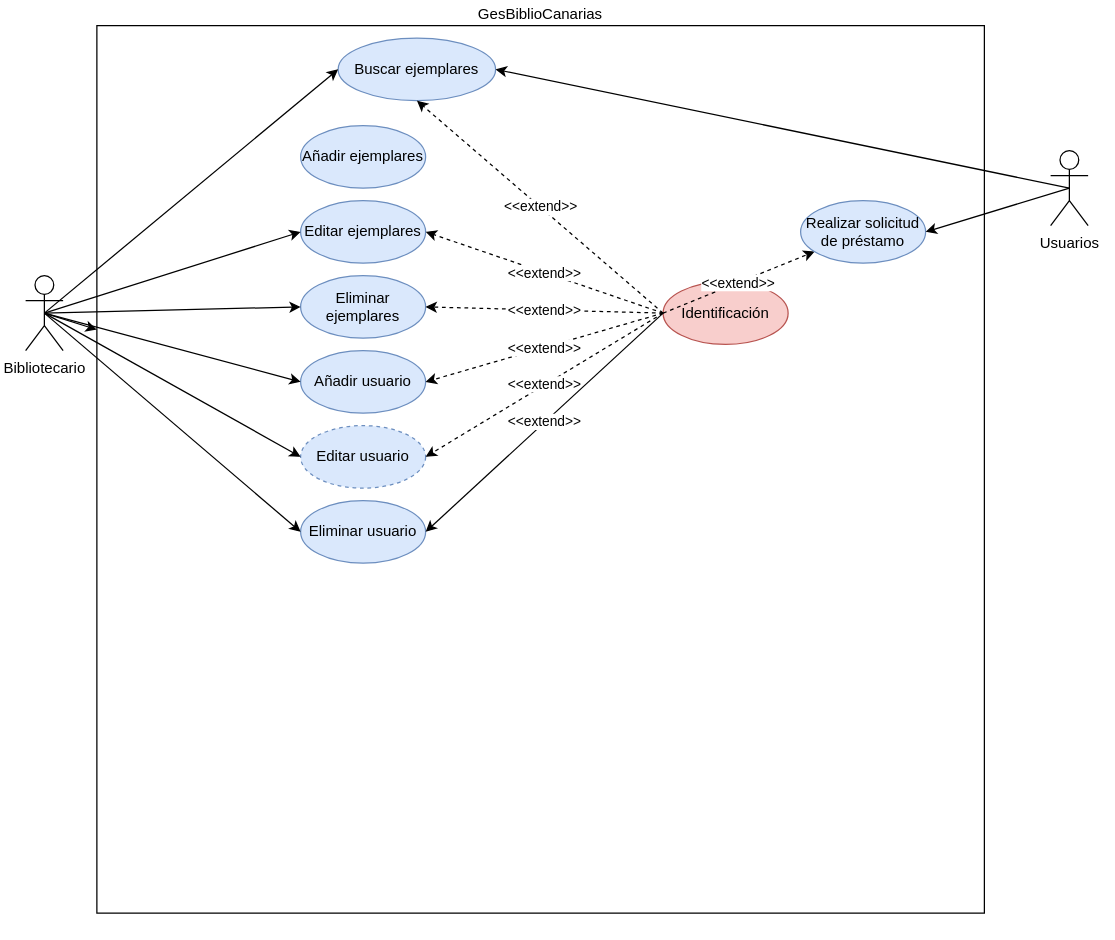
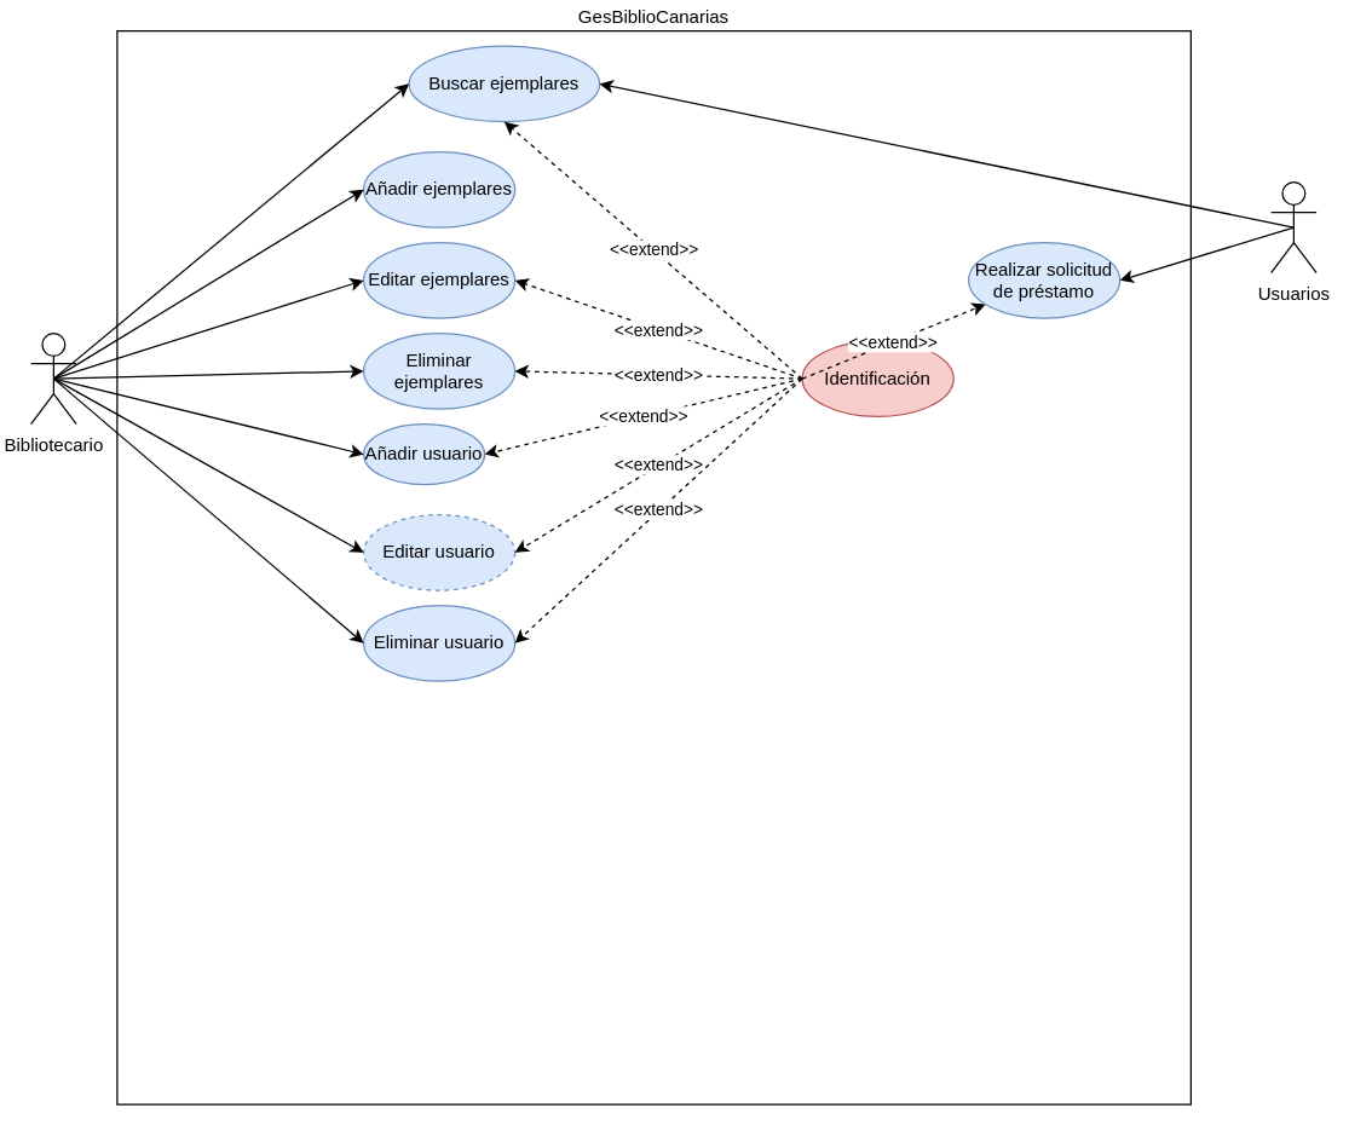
- <mxCell id="10" value="" style="endArrow=classic;html=1;rounded=0;exitX=0.5;exitY=0.5;exitDx=0;exitDy=0;exitPerimeter=0;" parent="1" source="3" target="2" edge="1"><mxGeometry width="50" height="50" relative="1" as="geometry"><mxPoint x="45" y="140" as="sourcePoint" /><mxPoint x="250" y="70" as="targetPoint" /></mxGeometry></mxCell>
+ <mxCell id="10" value="" style="endArrow=classic;html=1;rounded=0;exitX=0.5;exitY=0.5;exitDx=0;exitDy=0;exitPerimeter=0;entryX=0;entryY=0.5;entryDx=0;entryDy=0;" parent="1" source="3" target="5" edge="1"><mxGeometry width="50" height="50" relative="1" as="geometry"><mxPoint x="45" y="140" as="sourcePoint" /><mxPoint x="250" y="70" as="targetPoint" /></mxGeometry></mxCell>
- <mxCell id="23" value="&amp;lt;&amp;lt;extend&amp;gt;&amp;gt;" style="endArrow=classic;html=1;rounded=0;entryX=1;entryY=0.5;entryDx=0;entryDy=0;exitX=0;exitY=0.5;exitDx=0;exitDy=0;dashed=0;" parent="1" source="13" target="16" edge="1"><mxGeometry width="50" height="50" relative="1" as="geometry"><mxPoint x="520" y="255" as="sourcePoint" /><mxPoint x="350" y="375" as="targetPoint" /></mxGeometry></mxCell>
+ <mxCell id="23" value="&amp;lt;&amp;lt;extend&amp;gt;&amp;gt;" style="endArrow=classic;html=1;rounded=0;entryX=1;entryY=0.5;entryDx=0;entryDy=0;exitX=0;exitY=0.5;exitDx=0;exitDy=0;dashed=1;" parent="1" source="13" target="16" edge="1"><mxGeometry width="50" height="50" relative="1" as="geometry"><mxPoint x="520" y="255" as="sourcePoint" /><mxPoint x="350" y="375" as="targetPoint" /></mxGeometry></mxCell>
- <mxCell id="14" value="Añadir usuario" style="ellipse;whiteSpace=wrap;html=1;fillColor=#dae8fc;strokeColor=#6c8ebf;" parent="1" vertex="1"><mxGeometry x="240" y="280" width="100" height="50" as="geometry" /></mxCell>
+ <mxCell id="14" value="Añadir usuario" style="ellipse;whiteSpace=wrap;html=1;fillColor=#dae8fc;strokeColor=#6c8ebf;" parent="1" vertex="1"><mxGeometry x="240" y="280" width="80" height="40" as="geometry" /></mxCell>
